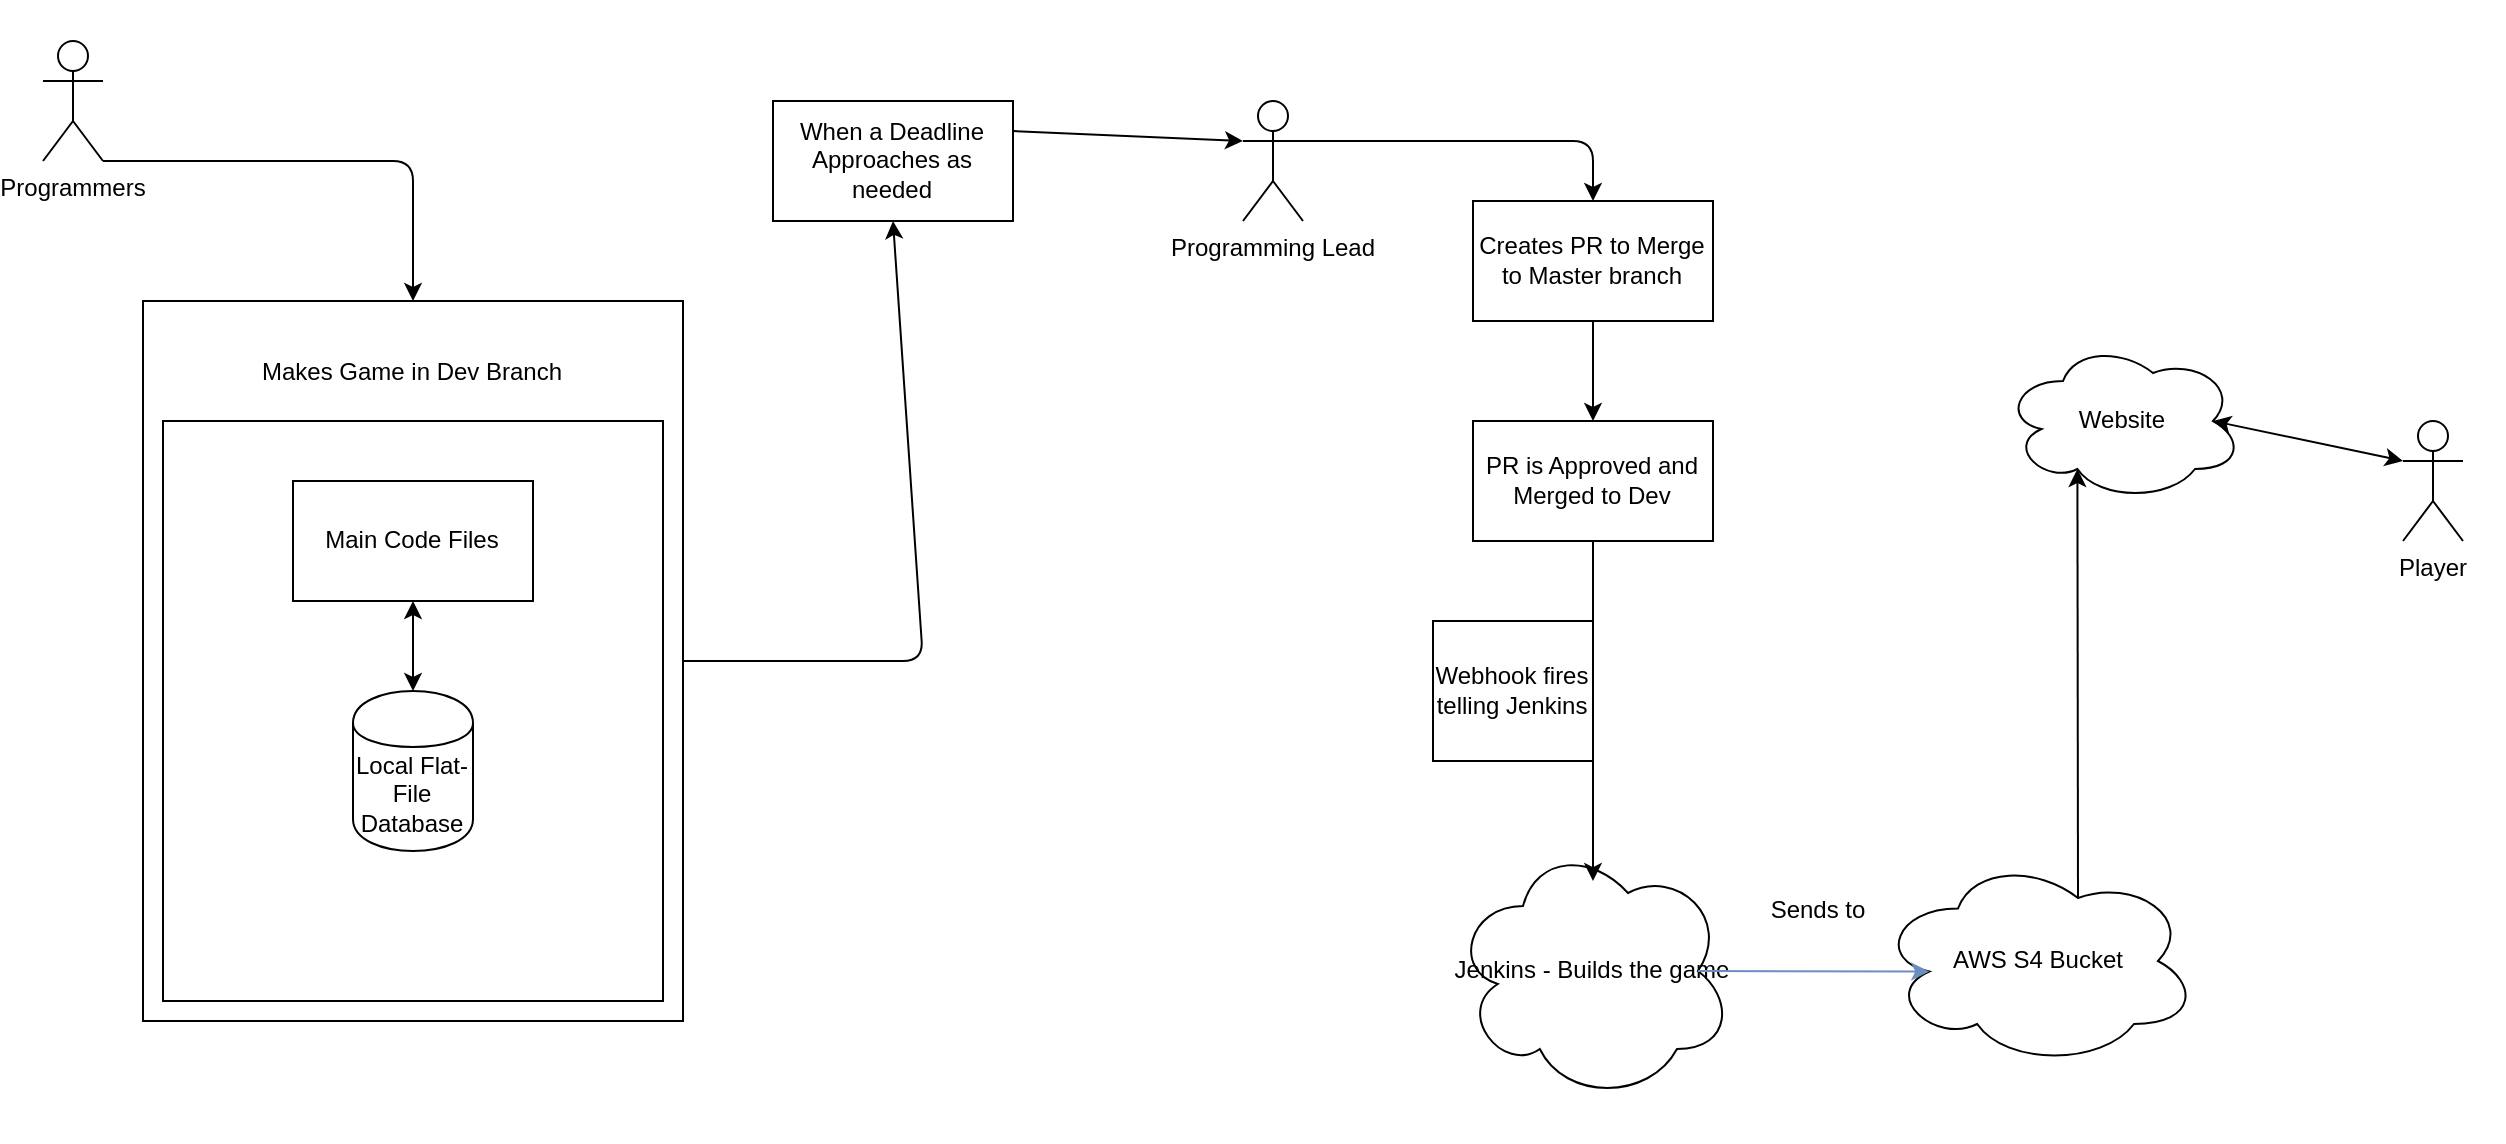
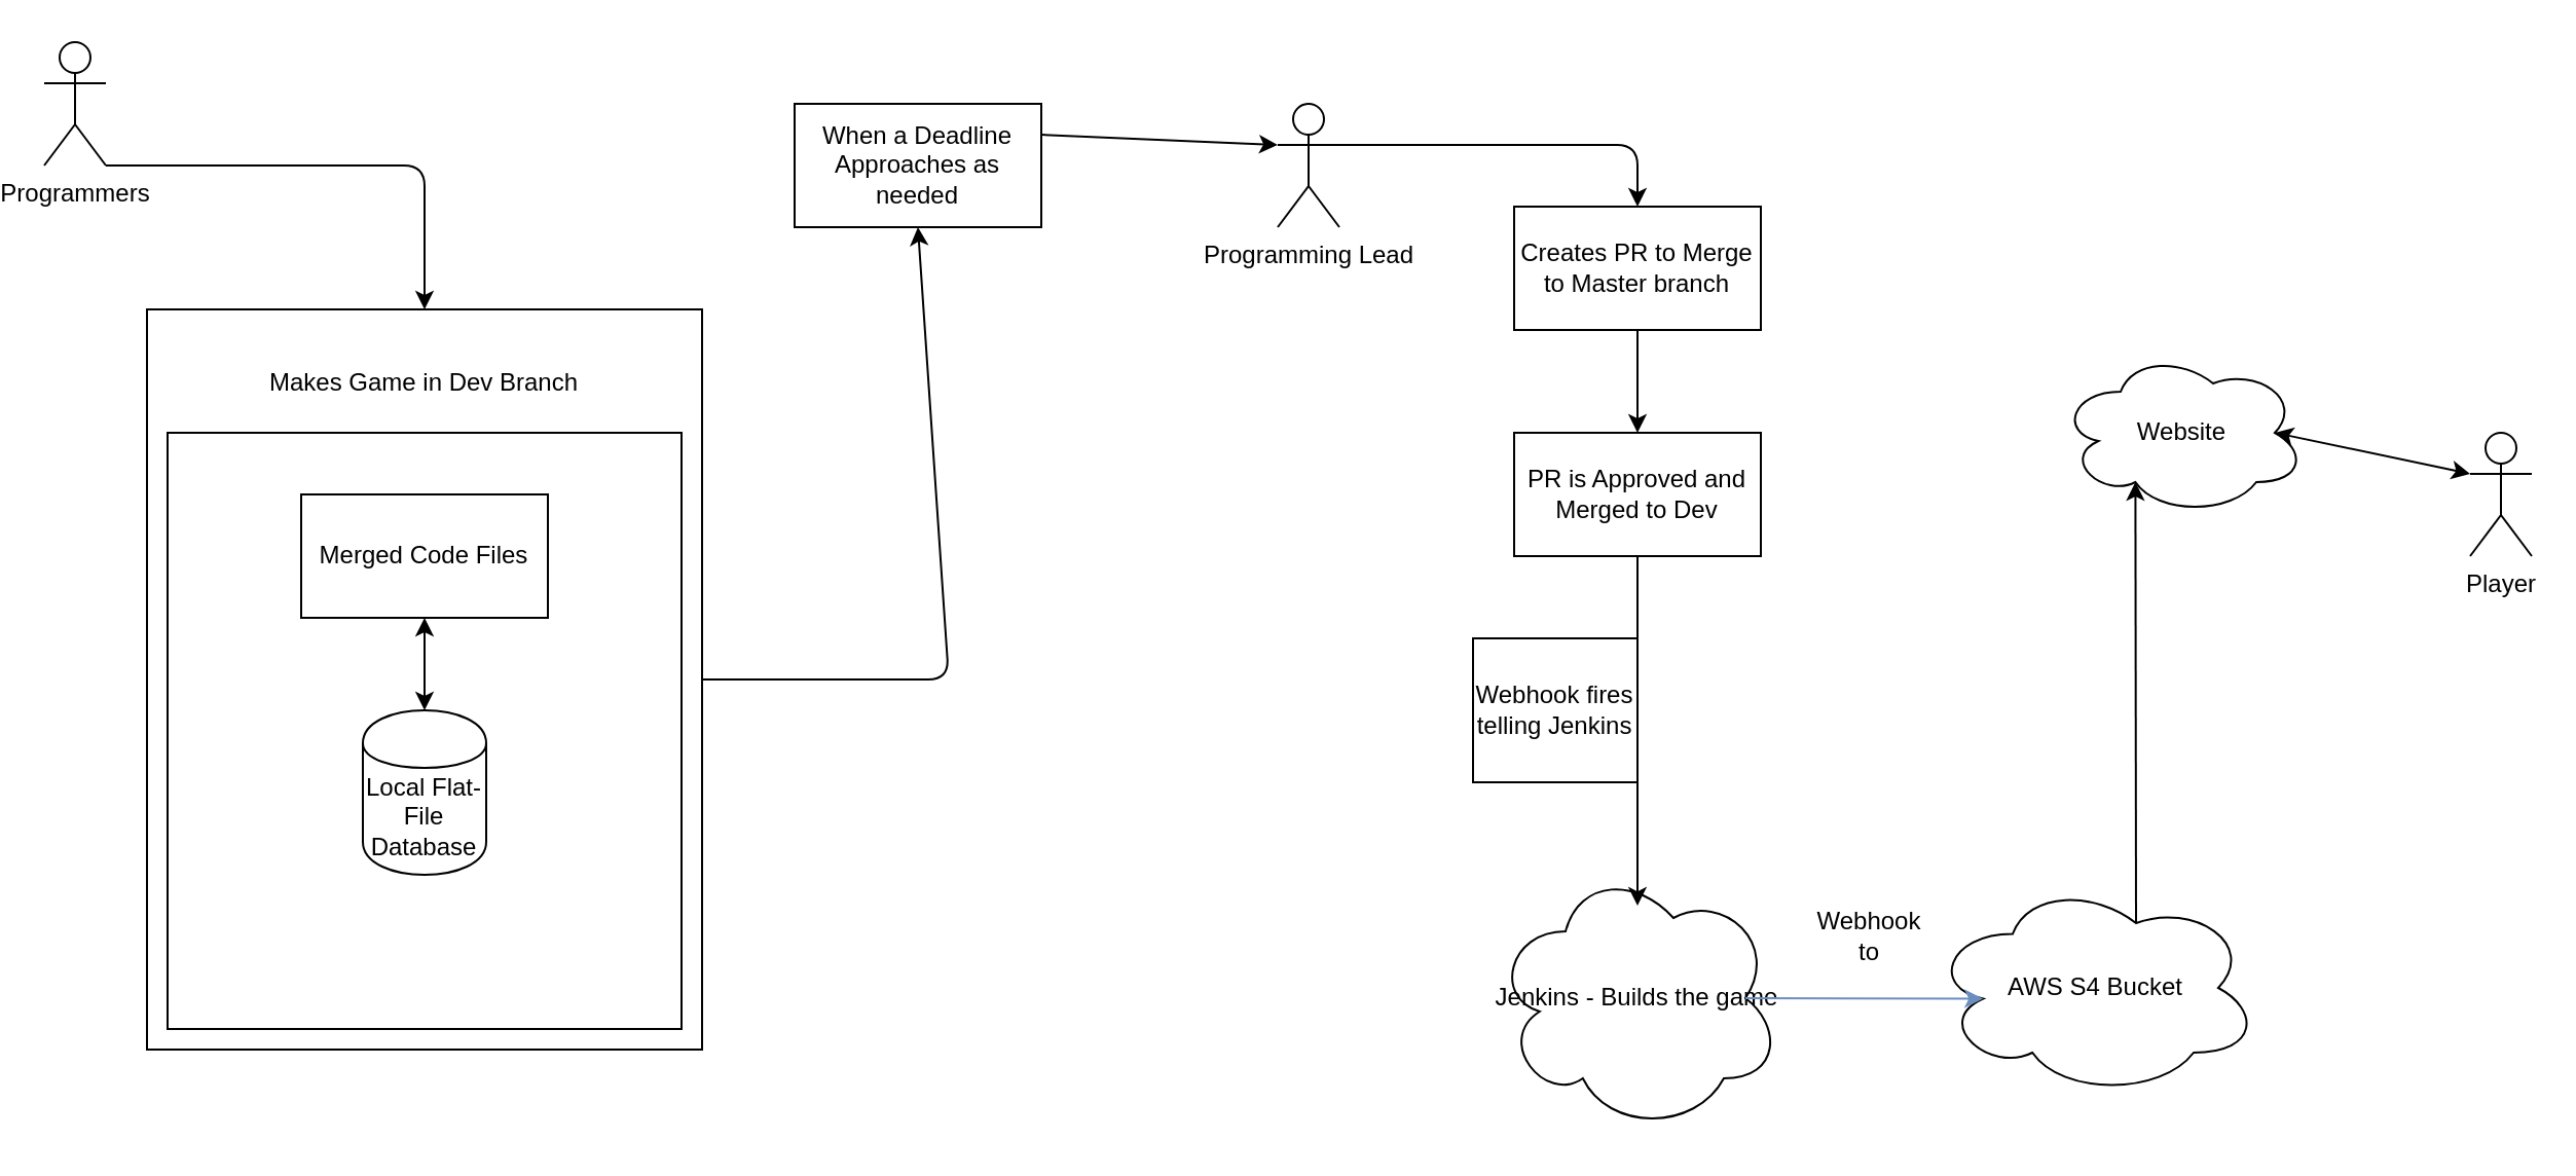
- <mxCell id="21" value="Main Code Files" style="rounded=0;whiteSpace=wrap;html=1;strokeColor=#000000;" vertex="1" parent="1"><mxGeometry x="145" y="240" width="120" height="60" as="geometry" /></mxCell>
+ <mxCell id="21" value="Merged Code Files" style="rounded=0;whiteSpace=wrap;html=1;strokeColor=#000000;" vertex="1" parent="1"><mxGeometry x="145" y="240" width="120" height="60" as="geometry" /></mxCell>
- <mxCell id="13" value="&lt;div&gt;Sends to&lt;/div&gt;" style="text;html=1;strokeColor=none;fillColor=none;align=center;verticalAlign=middle;whiteSpace=wrap;rounded=0;" vertex="1" parent="1"><mxGeometry x="877.5" y="430" width="60" height="50" as="geometry" /></mxCell>
+ <mxCell id="13" value="&lt;div&gt;Webhook to&lt;/div&gt;" style="text;html=1;strokeColor=none;fillColor=none;align=center;verticalAlign=middle;whiteSpace=wrap;rounded=0;" vertex="1" parent="1"><mxGeometry x="877.5" y="430" width="60" height="50" as="geometry" /></mxCell>
